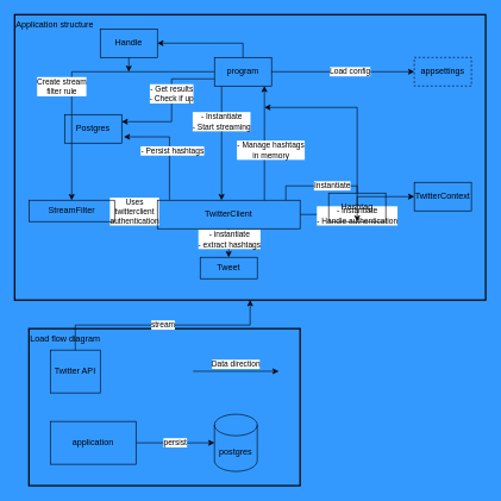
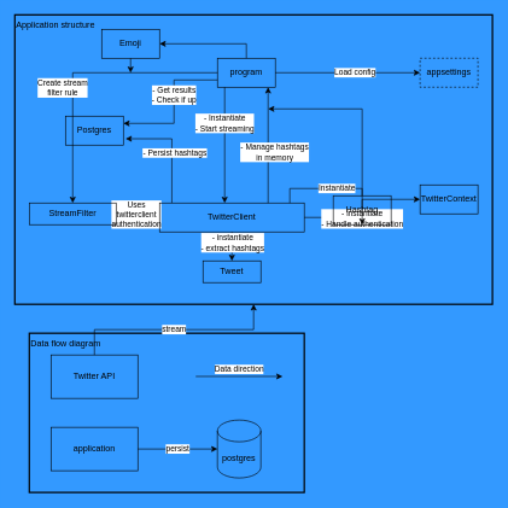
- <mxCell id="20" value="Handle" style="rounded=0;whiteSpace=wrap;html=1;fillColor=none;" parent="1" vertex="1"><mxGeometry x="140" y="40" width="80" height="40" as="geometry" /></mxCell>
+ <mxCell id="20" value="Emoji" style="rounded=0;whiteSpace=wrap;html=1;fillColor=none;" parent="1" vertex="1"><mxGeometry x="140" y="40" width="80" height="40" as="geometry" /></mxCell>
- <mxCell id="3" value="Load flow diagram" style="rounded=0;whiteSpace=wrap;html=1;fillColor=none;verticalAlign=top;align=left;strokeWidth=2;" parent="1" vertex="1"><mxGeometry x="40" y="460" width="380" height="220" as="geometry" /></mxCell>
+ <mxCell id="3" value="Data flow diagram" style="rounded=0;whiteSpace=wrap;html=1;fillColor=none;verticalAlign=top;align=left;strokeWidth=2;" parent="1" vertex="1"><mxGeometry x="40" y="460" width="380" height="220" as="geometry" /></mxCell>
- <mxCell id="5" value="Twitter API" style="rounded=0;whiteSpace=wrap;html=1;fillColor=none;" parent="1" vertex="1"><mxGeometry x="70" y="490" width="70" height="60" as="geometry" /></mxCell>
+ <mxCell id="5" value="Twitter API" style="rounded=0;whiteSpace=wrap;html=1;fillColor=none;" parent="1" vertex="1"><mxGeometry x="70" y="490" width="120" height="60" as="geometry" /></mxCell>
